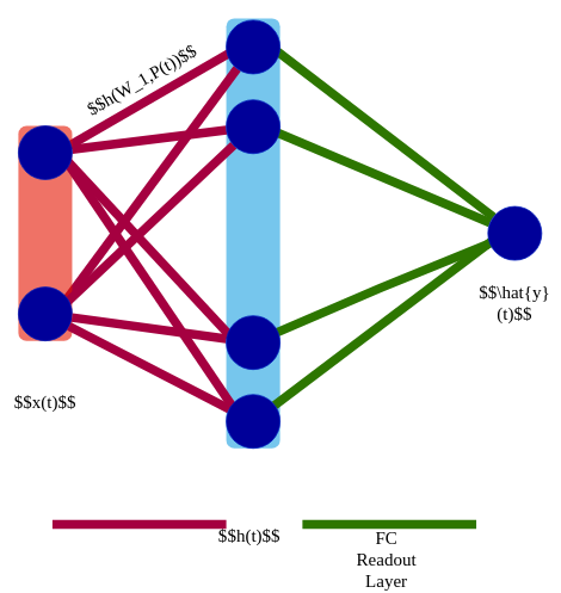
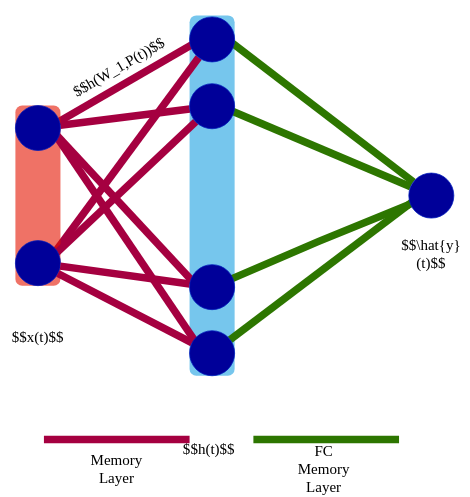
+ <mxCell id="27" value="Memory Layer" style="text;html=1;strokeColor=none;fillColor=none;align=center;verticalAlign=middle;whiteSpace=wrap;rounded=0;fontSize=20;fontFamily=Comic Sans MS;" parent="1" vertex="1"><mxGeometry x="125" y="609" width="60" height="30" as="geometry" /></mxCell>
- <mxCell id="28" value="FC &lt;br&gt;Readout Layer" style="text;html=1;strokeColor=none;fillColor=none;align=center;verticalAlign=middle;whiteSpace=wrap;rounded=0;fontFamily=Comic Sans MS;fontSize=20;" parent="1" vertex="1"><mxGeometry x="401" y="609" width="60" height="30" as="geometry" /></mxCell>
+ <mxCell id="28" value="FC &lt;br&gt;Memory Layer" style="text;html=1;strokeColor=none;fillColor=none;align=center;verticalAlign=middle;whiteSpace=wrap;rounded=0;fontFamily=Comic Sans MS;fontSize=20;" parent="1" vertex="1"><mxGeometry x="401" y="609" width="60" height="30" as="geometry" /></mxCell>
